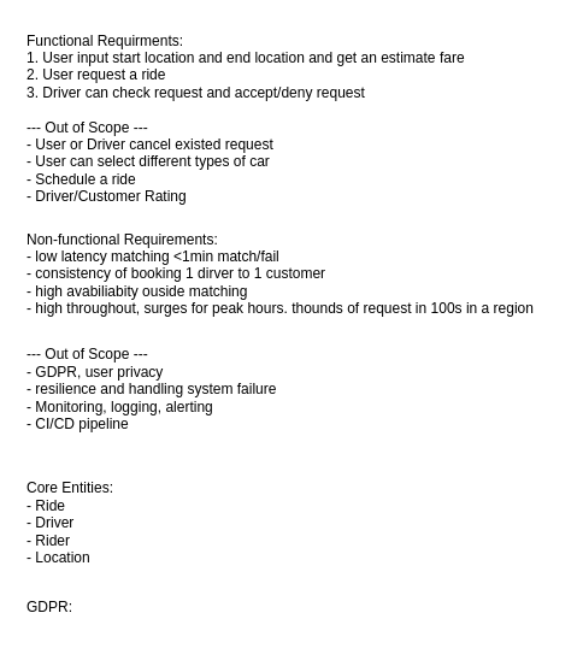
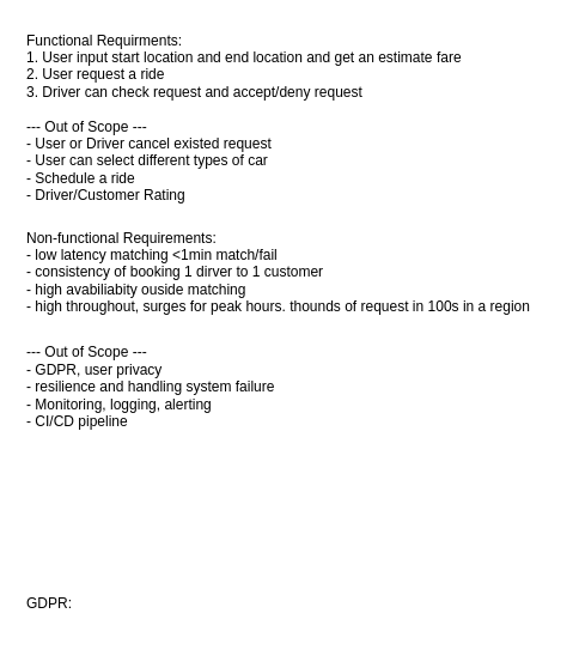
- <mxCell id="5" value="Core Entities:&lt;div&gt;- Ride&lt;/div&gt;&lt;div&gt;- Driver&lt;/div&gt;&lt;div&gt;- Rider&lt;/div&gt;&lt;div&gt;- Location&lt;/div&gt;&lt;div&gt;&lt;br&gt;&lt;/div&gt;" style="text;html=1;align=left;verticalAlign=middle;resizable=0;points=[];autosize=1;strokeColor=none;fillColor=none;" vertex="1" parent="1"><mxGeometry x="20" y="392" width="90" height="98" as="geometry" /></mxCell>
